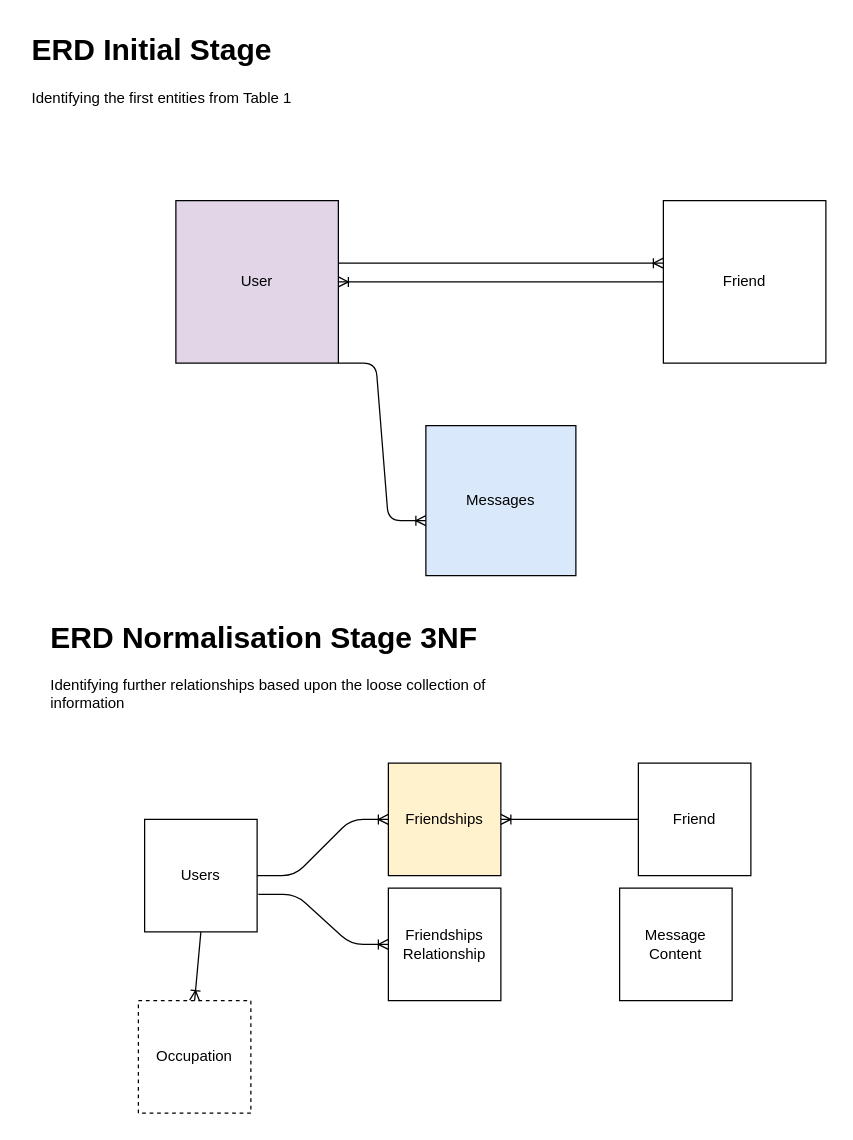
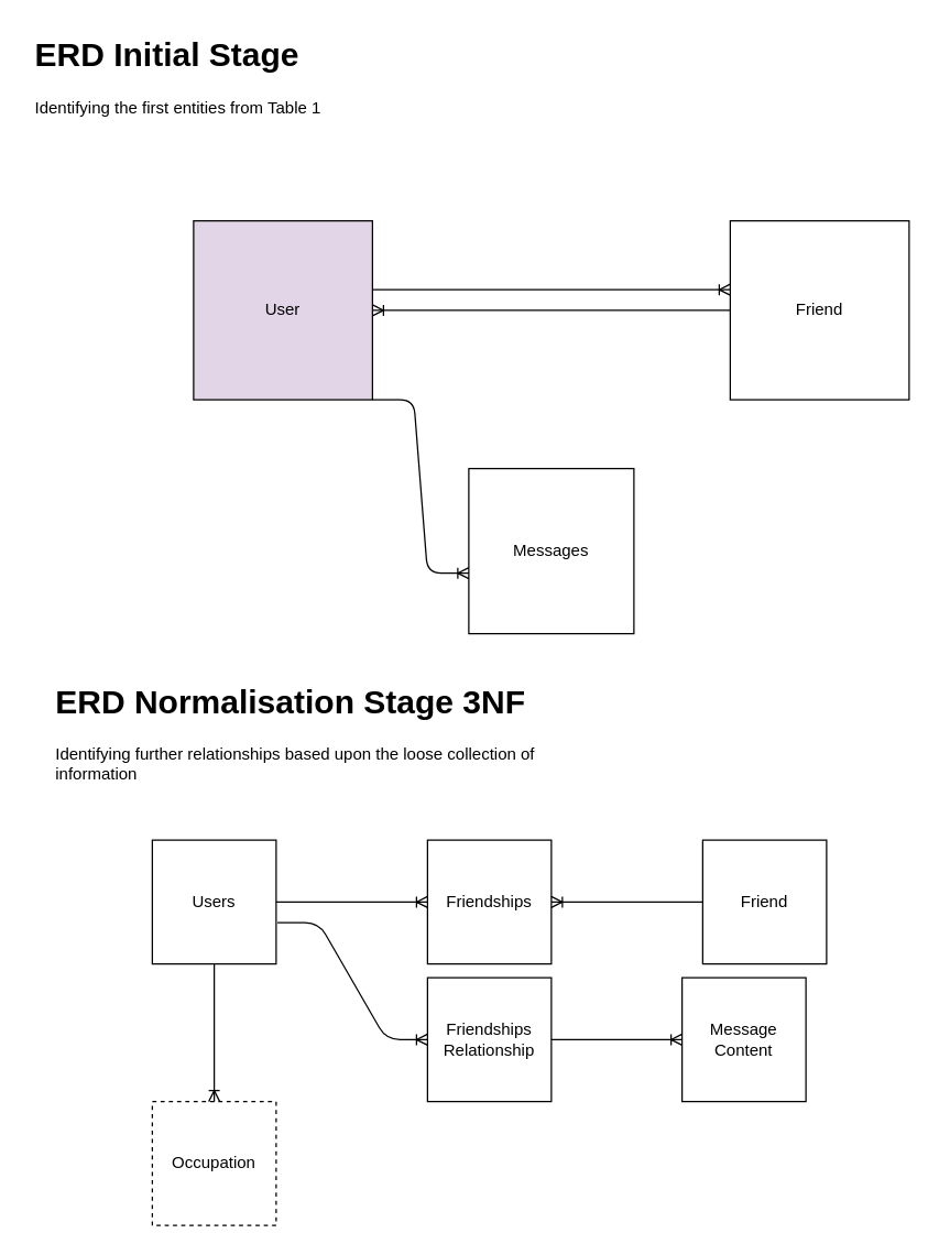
- <mxCell id="2" value="Messages" style="whiteSpace=wrap;html=1;aspect=fixed;fillColor=#dae8fc;" parent="1" vertex="1"><mxGeometry x="340" y="340" width="120" height="120" as="geometry" /></mxCell>
+ <mxCell id="2" value="Messages" style="whiteSpace=wrap;html=1;aspect=fixed;" parent="1" vertex="1"><mxGeometry x="340" y="340" width="120" height="120" as="geometry" /></mxCell>
- <mxCell id="14" value="Friendships" style="whiteSpace=wrap;html=1;aspect=fixed;fillColor=#fff2cc;" parent="1" vertex="1"><mxGeometry x="310" y="610" width="90" height="90" as="geometry" /></mxCell>
+ <mxCell id="14" value="Friendships" style="whiteSpace=wrap;html=1;aspect=fixed;" parent="1" vertex="1"><mxGeometry x="310" y="610" width="90" height="90" as="geometry" /></mxCell>
- <mxCell id="11" value="Users" style="whiteSpace=wrap;html=1;aspect=fixed;" parent="1" vertex="1"><mxGeometry x="115" y="655" width="90" height="90" as="geometry" /></mxCell>
+ <mxCell id="11" value="Users" style="whiteSpace=wrap;html=1;aspect=fixed;" parent="1" vertex="1"><mxGeometry x="110" y="610" width="90" height="90" as="geometry" /></mxCell>
+ <mxCell id="18" value="" style="edgeStyle=entityRelationEdgeStyle;fontSize=12;html=1;endArrow=ERoneToMany;exitX=1;exitY=0.5;exitDx=0;exitDy=0;entryX=0;entryY=0.5;entryDx=0;entryDy=0;" parent="1" source="10" target="15" edge="1"><mxGeometry width="100" height="100" relative="1" as="geometry"><mxPoint x="310" y="850" as="sourcePoint" /><mxPoint x="410" y="750" as="targetPoint" /></mxGeometry></mxCell>
